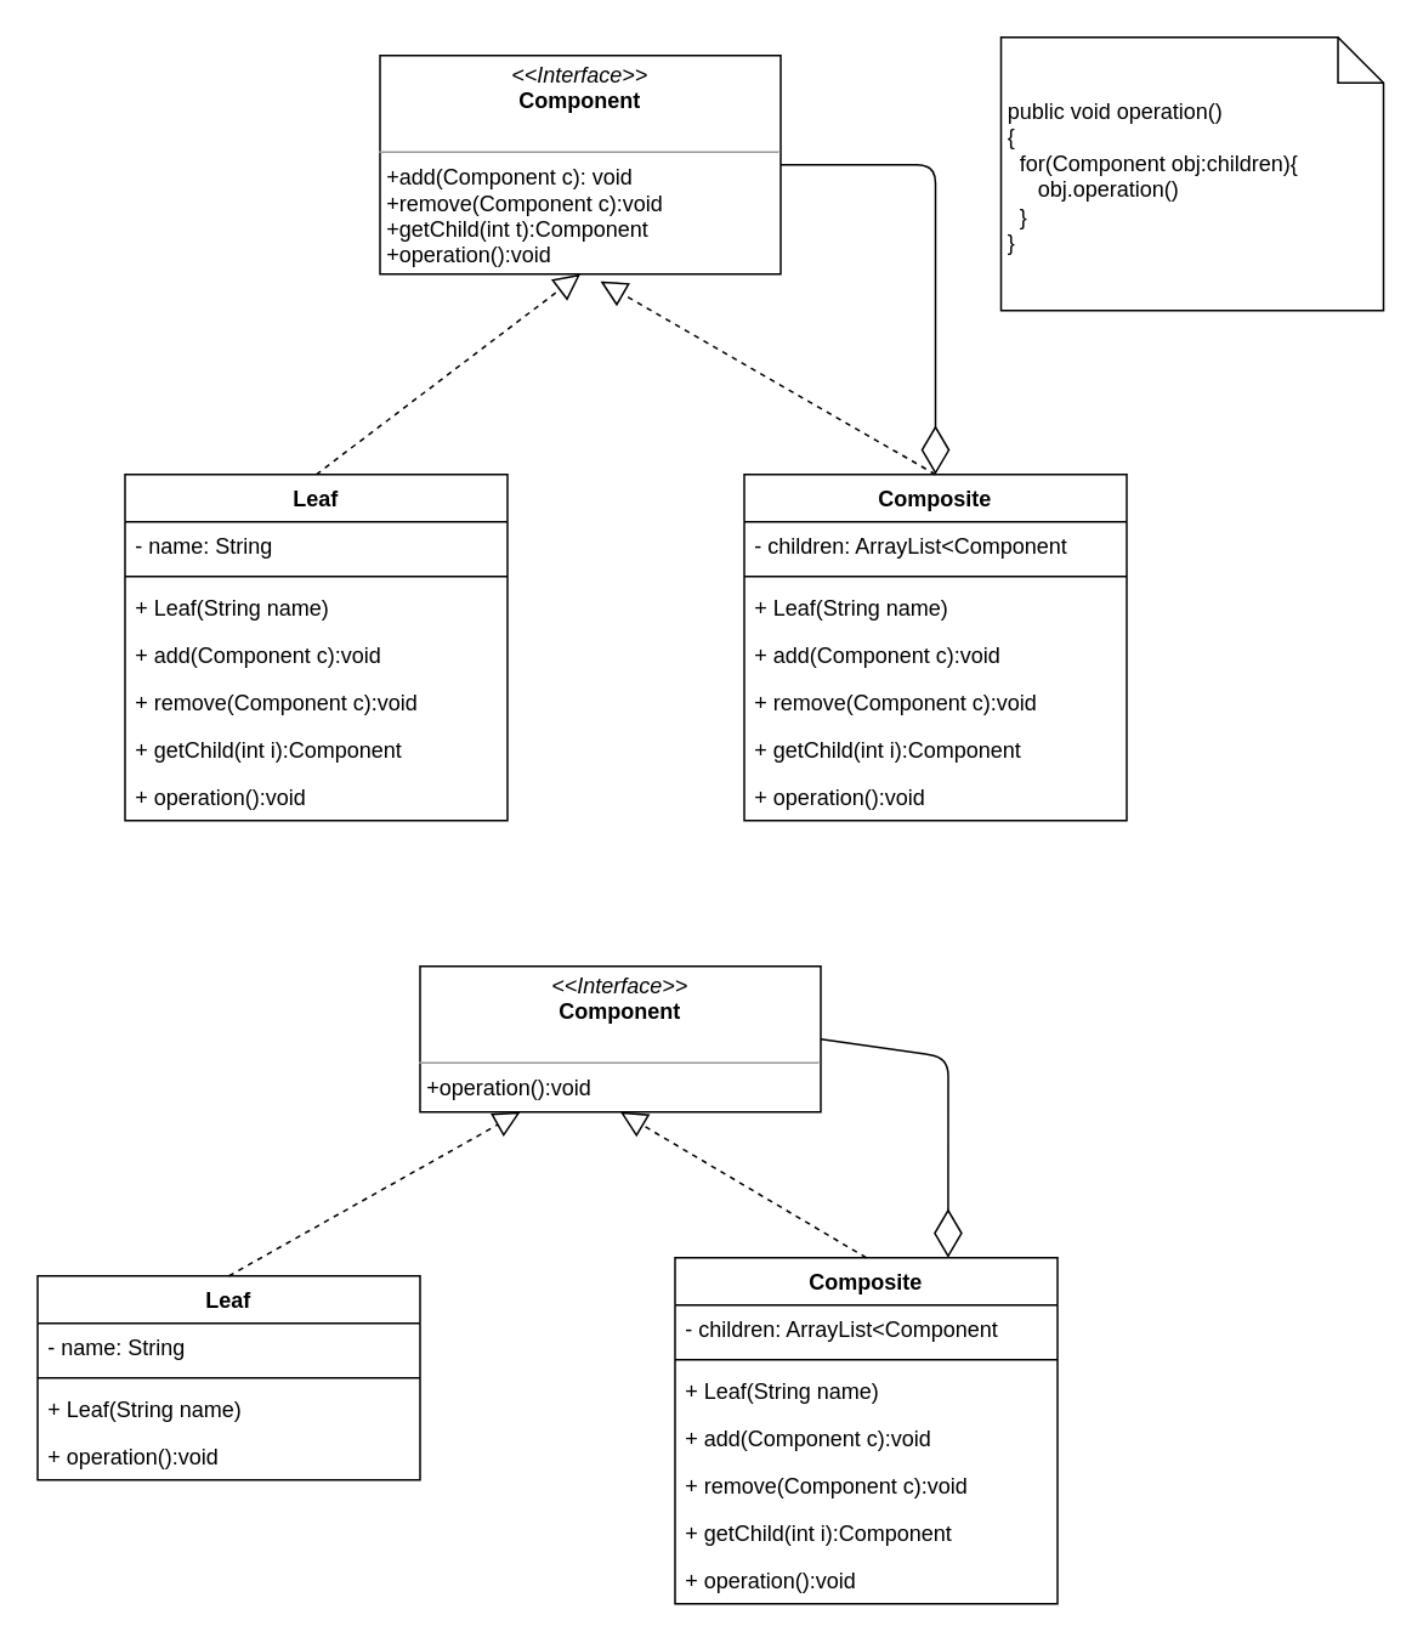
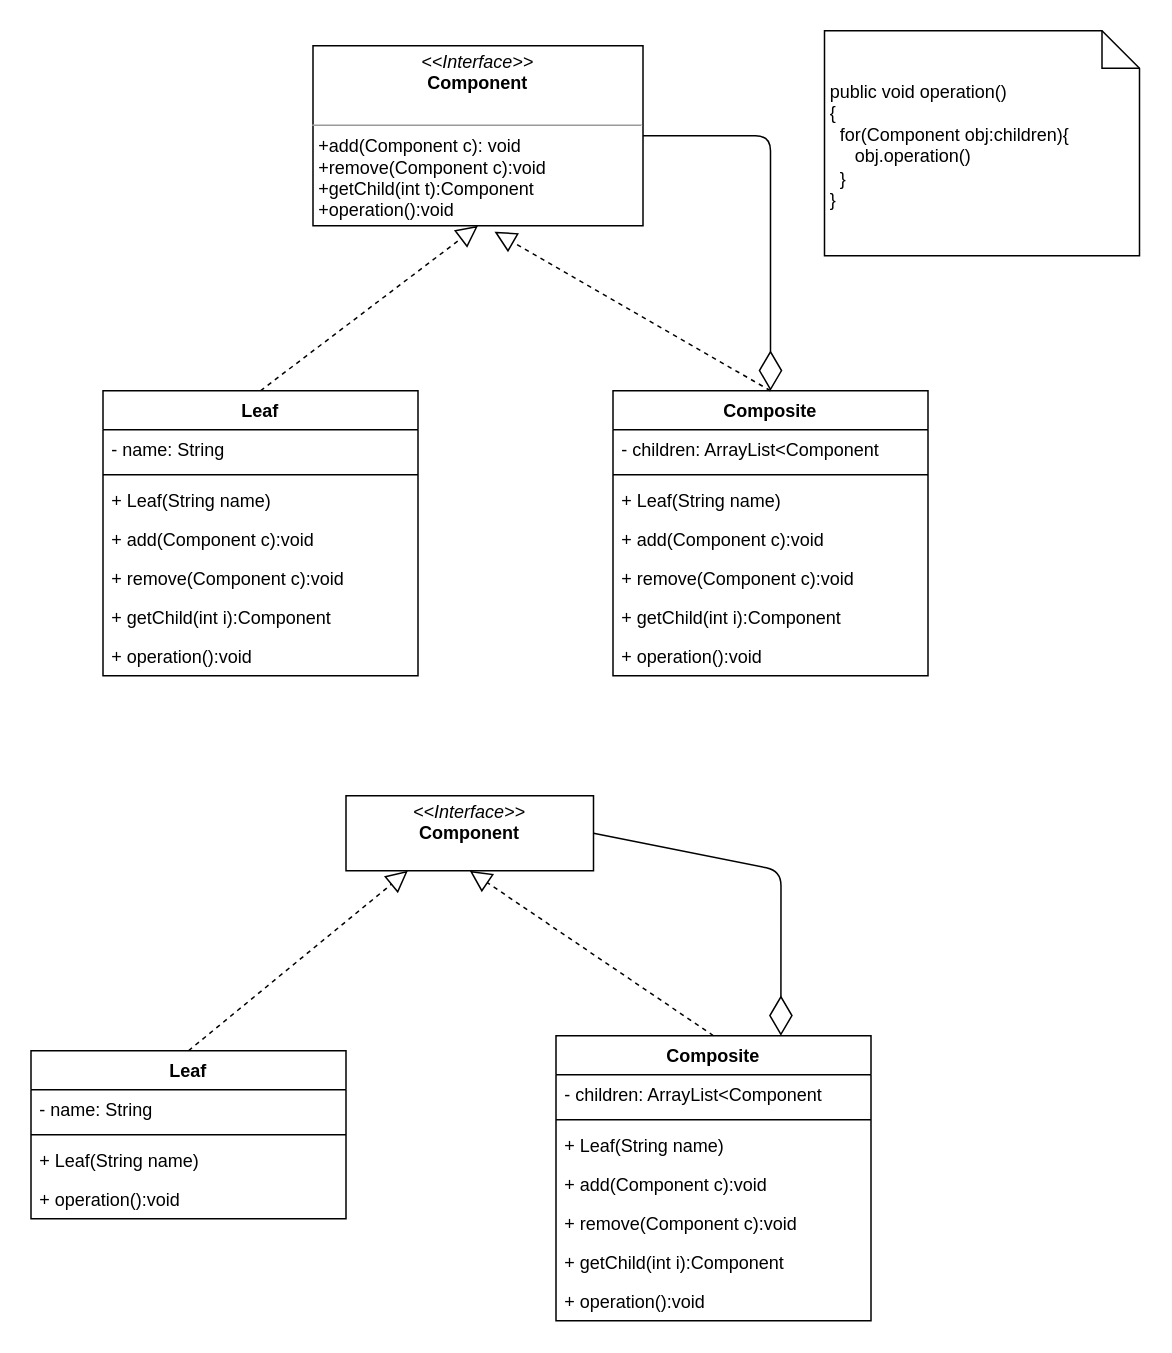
- <mxCell id="23" value="&lt;p style=&quot;margin: 0px ; margin-top: 4px ; text-align: center&quot;&gt;&lt;i&gt;&amp;lt;&amp;lt;Interface&amp;gt;&amp;gt;&lt;/i&gt;&lt;br&gt;&lt;b&gt;Component&lt;/b&gt;&lt;/p&gt;&lt;p style=&quot;margin: 0px ; margin-left: 4px&quot;&gt;&lt;br&gt;&lt;/p&gt;&lt;hr size=&quot;1&quot;&gt;&lt;p style=&quot;margin: 0px ; margin-left: 4px&quot;&gt;&lt;span&gt;+operation():void&lt;/span&gt;&lt;br&gt;&lt;/p&gt;" style="verticalAlign=top;align=left;overflow=fill;fontSize=12;fontFamily=Helvetica;html=1;" vertex="1" parent="1"><mxGeometry x="230" y="530" width="220" height="80" as="geometry" /></mxCell>
+ <mxCell id="23" value="&lt;p style=&quot;margin: 0px ; margin-top: 4px ; text-align: center&quot;&gt;&lt;i&gt;&amp;lt;&amp;lt;Interface&amp;gt;&amp;gt;&lt;/i&gt;&lt;br&gt;&lt;b&gt;Component&lt;/b&gt;&lt;/p&gt;&lt;p style=&quot;margin: 0px ; margin-left: 4px&quot;&gt;&lt;br&gt;&lt;/p&gt;&lt;hr size=&quot;1&quot;&gt;&lt;p style=&quot;margin: 0px ; margin-left: 4px&quot;&gt;&lt;span&gt;+operation():void&lt;/span&gt;&lt;br&gt;&lt;/p&gt;" style="verticalAlign=top;align=left;overflow=fill;fontSize=12;fontFamily=Helvetica;html=1;" vertex="1" parent="1"><mxGeometry x="230" y="530" width="165" height="50" as="geometry" /></mxCell>
